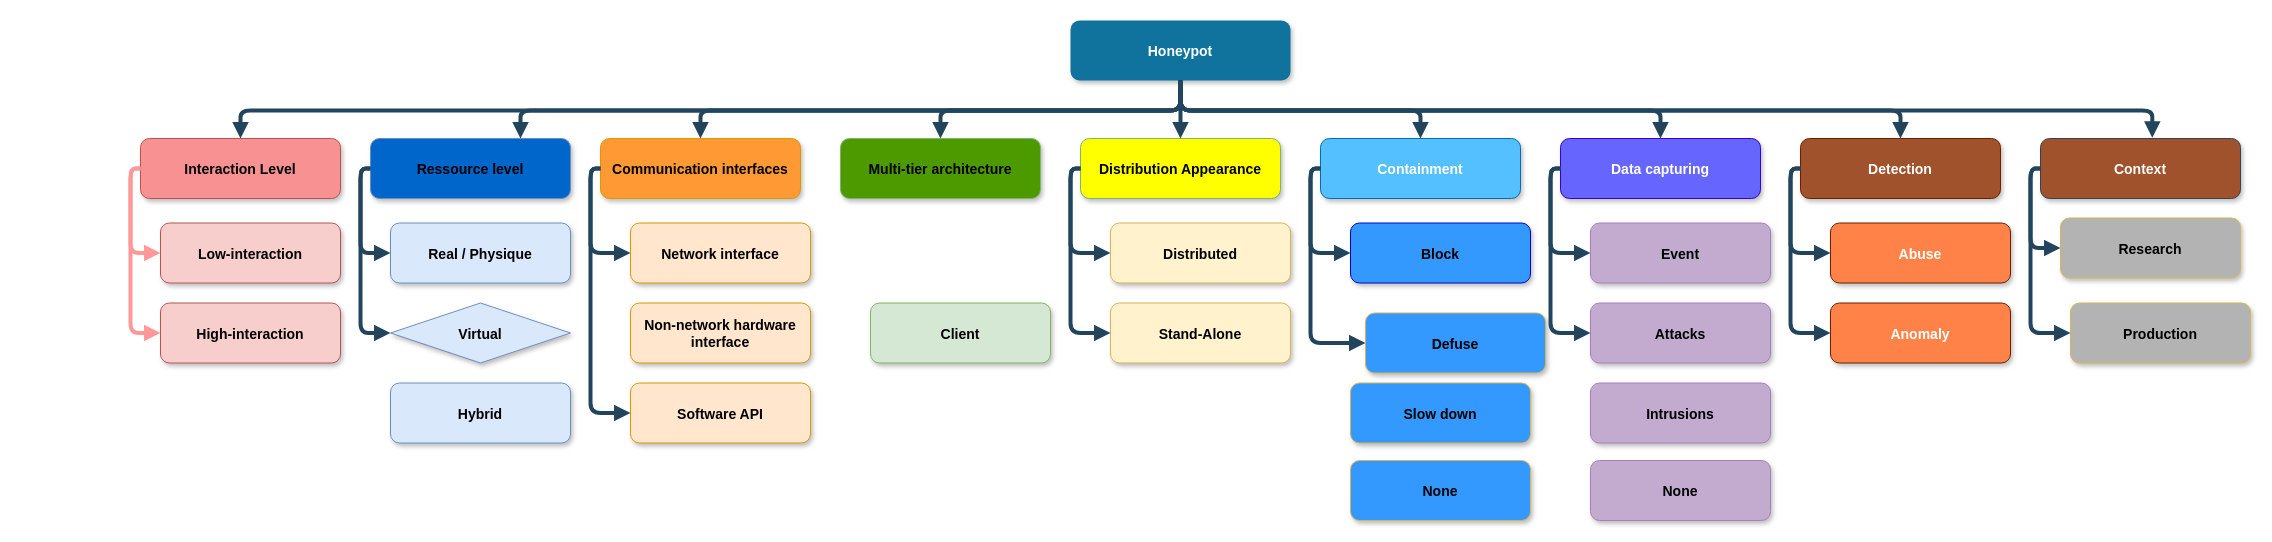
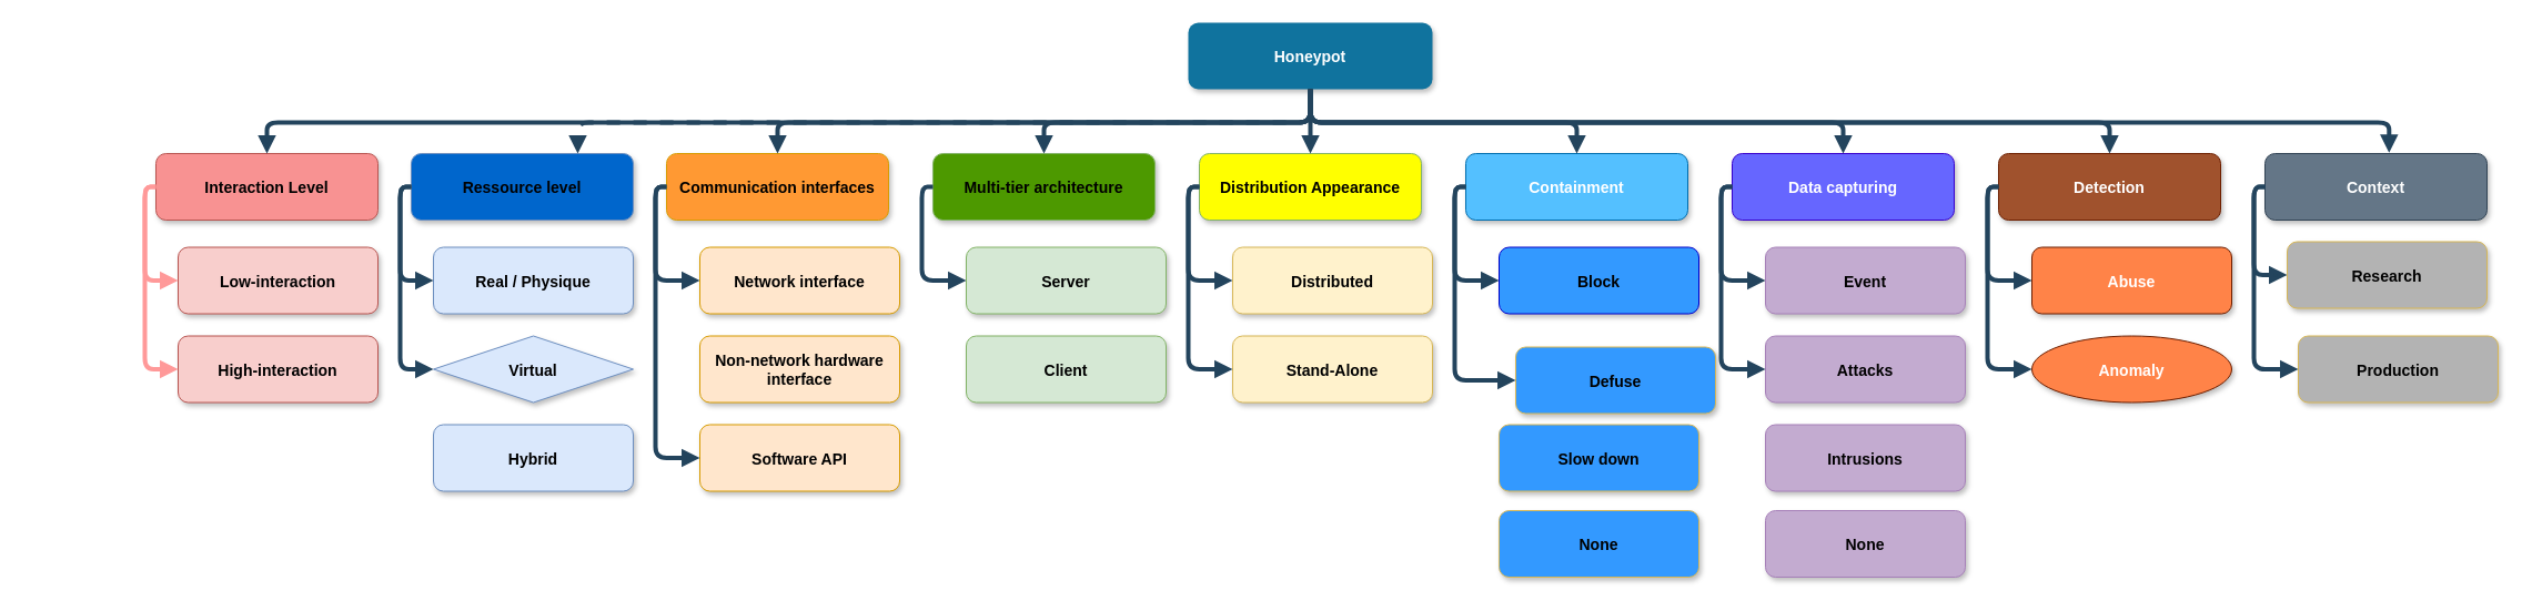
- <mxCell id="8" value="" style="edgeStyle=elbowEdgeStyle;elbow=vertical;strokeWidth=4;endArrow=block;endFill=1;fontStyle=1;strokeColor=#23445D;" parent="1" source="2" target="4" edge="1"><mxGeometry x="22" y="165.5" width="100" height="100" as="geometry"><mxPoint x="282" y="-64.5" as="sourcePoint" /><mxPoint x="382" y="-164.5" as="targetPoint" /><Array as="points"><mxPoint x="520" y="110" /><mxPoint x="580" y="100" /></Array></mxGeometry></mxCell>
+ <mxCell id="8" value="" style="edgeStyle=elbowEdgeStyle;elbow=vertical;strokeWidth=4;endArrow=block;endFill=1;fontStyle=1;strokeColor=#23445D;dashed=1;" parent="1" source="2" target="4" edge="1"><mxGeometry x="22" y="165.5" width="100" height="100" as="geometry"><mxPoint x="282" y="-64.5" as="sourcePoint" /><mxPoint x="382" y="-164.5" as="targetPoint" /><Array as="points"><mxPoint x="520" y="110" /><mxPoint x="580" y="100" /></Array></mxGeometry></mxCell>
- <mxCell id="49" value="Context" style="rounded=1;fillColor=#a0522d;strokeColor=#314354;shadow=1;fontStyle=1;fontSize=14;fontColor=#ffffff;" vertex="1" parent="1"><mxGeometry x="2040" y="138" width="200" height="60" as="geometry" /></mxCell>
+ <mxCell id="49" value="Context" style="rounded=1;fillColor=#647687;strokeColor=#314354;shadow=1;fontStyle=1;fontSize=14;fontColor=#ffffff;" vertex="1" parent="1"><mxGeometry x="2040" y="138" width="200" height="60" as="geometry" /></mxCell>
+ <mxCell id="25" value="" style="edgeStyle=elbowEdgeStyle;elbow=vertical;strokeWidth=4;endArrow=block;endFill=1;fontStyle=1;strokeColor=#23445D;exitX=0;exitY=0.5;exitDx=0;exitDy=0;entryX=0;entryY=0.5;entryDx=0;entryDy=0;" edge="1" parent="1" source="23" target="26"><mxGeometry x="92" y="228" width="100" height="100" as="geometry"><mxPoint x="620" y="178" as="sourcePoint" /><mxPoint x="640" y="442.5" as="targetPoint" /><Array as="points"><mxPoint x="830" y="202.5" /><mxPoint x="590" y="312.5" /><mxPoint x="620" y="232.5" /><mxPoint x="630" y="232.5" /><mxPoint x="620" y="272.5" /><mxPoint x="300" y="292.5" /></Array></mxGeometry></mxCell>
+ <mxCell id="26" value="Server" style="rounded=1;fillColor=#d5e8d4;strokeColor=#82b366;shadow=1;fontStyle=1;fontSize=14;" vertex="1" parent="1"><mxGeometry x="870" y="222.5" width="180" height="60" as="geometry" /></mxCell>
- <mxCell id="45" value="Anomaly" style="rounded=1;fillColor=#FF8348;strokeColor=#6D1F00;shadow=1;fontStyle=1;fontSize=14;fontColor=#ffffff;" vertex="1" parent="1"><mxGeometry x="1830" y="302.5" width="180" height="60" as="geometry" /></mxCell>
+ <mxCell id="45" value="Anomaly" style="ellipse;fillColor=#FF8348;strokeColor=#6D1F00;shadow=1;fontStyle=1;fontSize=14;fontColor=#ffffff;" vertex="1" parent="1"><mxGeometry x="1830" y="302.5" width="180" height="60" as="geometry" /></mxCell>
